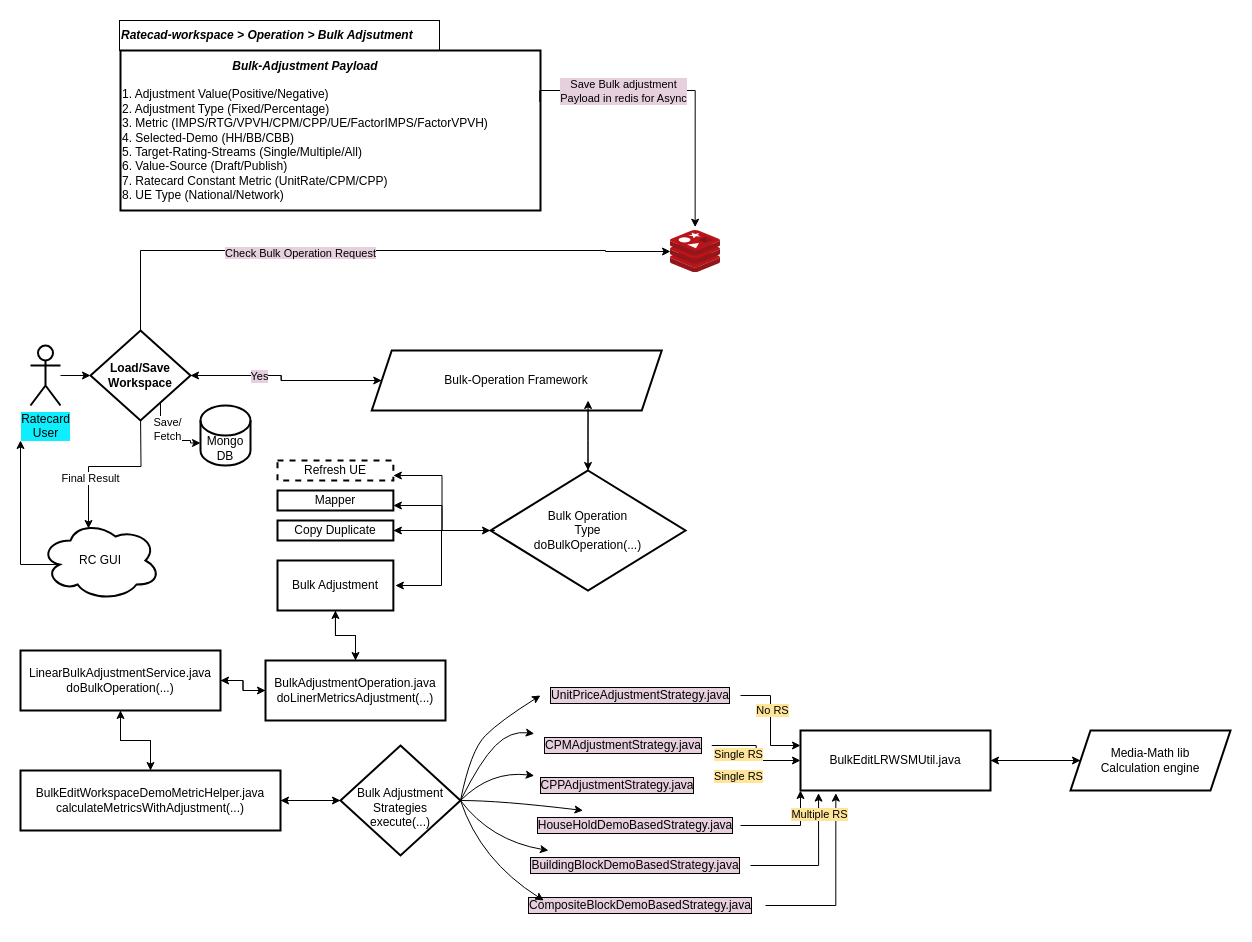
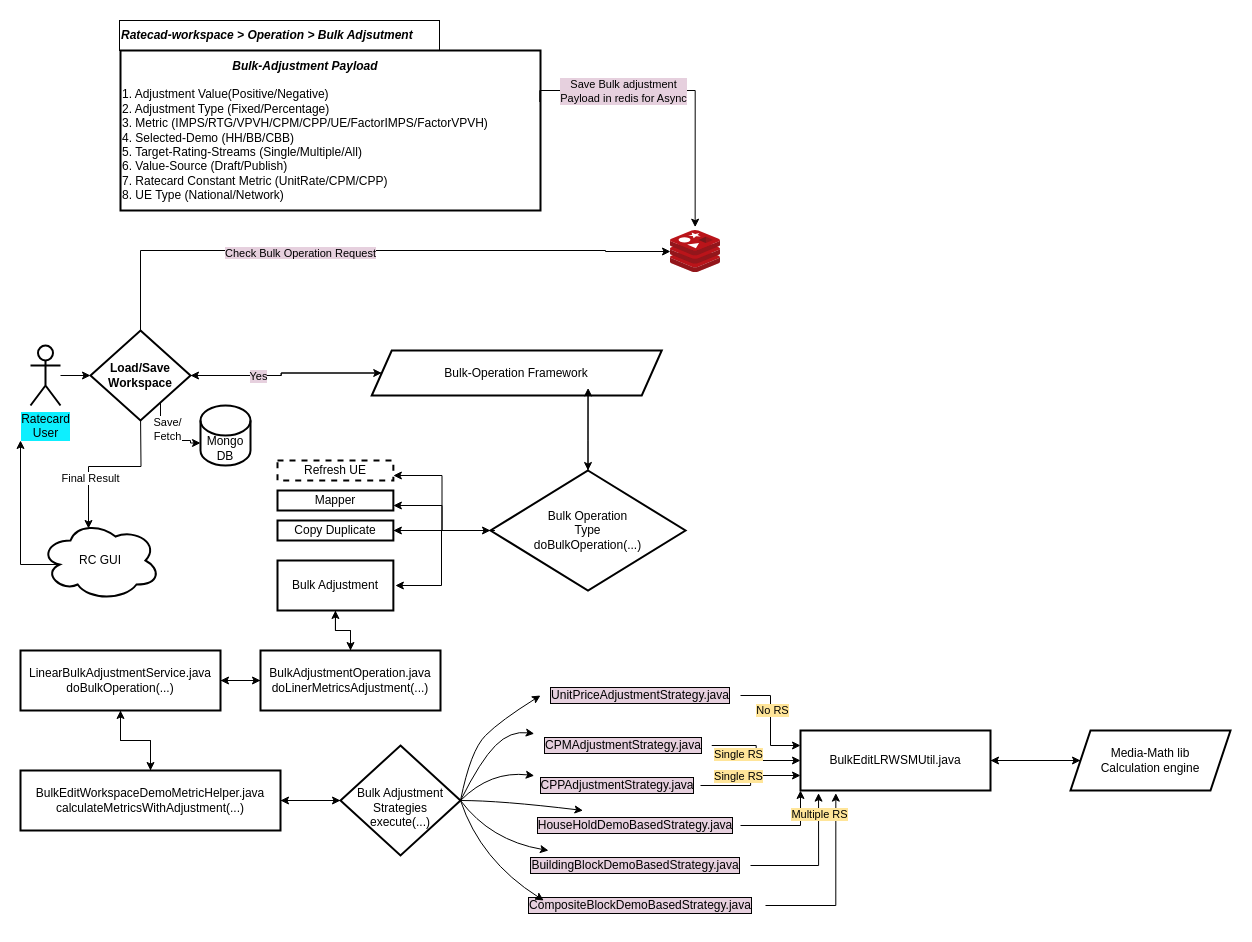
- <mxCell id="8" value="Bulk-Operation Framework" style="shape=parallelogram;perimeter=parallelogramPerimeter;whiteSpace=wrap;html=1;fixedSize=1;rounded=0;strokeColor=default;strokeWidth=2;" vertex="1" parent="1"><mxGeometry x="371.25" y="350" width="290" height="60" as="geometry" /></mxCell>
+ <mxCell id="8" value="Bulk-Operation Framework" style="shape=parallelogram;perimeter=parallelogramPerimeter;whiteSpace=wrap;html=1;fixedSize=1;rounded=0;strokeColor=default;strokeWidth=2;" vertex="1" parent="1"><mxGeometry x="371.25" y="350" width="290" height="45" as="geometry" /></mxCell>
- <mxCell id="31" value="BulkAdjustmentOperation.java&lt;br&gt;doLinerMetricsAdjustment(...)" style="rounded=0;whiteSpace=wrap;html=1;labelBackgroundColor=none;strokeColor=default;strokeWidth=2;" vertex="1" parent="1"><mxGeometry x="265" y="660" width="180" height="60" as="geometry" /></mxCell>
+ <mxCell id="31" value="BulkAdjustmentOperation.java&lt;br&gt;doLinerMetricsAdjustment(...)" style="rounded=0;whiteSpace=wrap;html=1;labelBackgroundColor=none;strokeColor=default;strokeWidth=2;" vertex="1" parent="1"><mxGeometry x="260" y="650" width="180" height="60" as="geometry" /></mxCell>
+ <mxCell id="51" style="edgeStyle=orthogonalEdgeStyle;rounded=0;orthogonalLoop=1;jettySize=auto;html=1;entryX=0;entryY=0.75;entryDx=0;entryDy=0;labelBackgroundColor=#E6D0DE;" edge="1" parent="1" source="52" target="61"><mxGeometry relative="1" as="geometry" /></mxCell>
